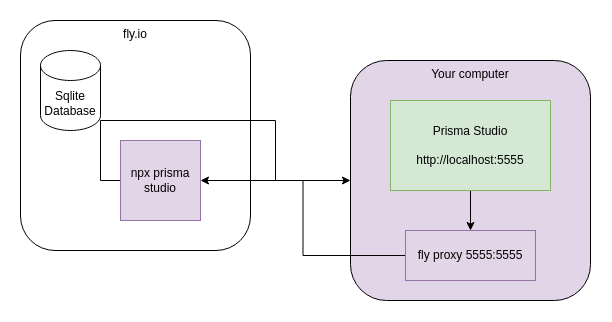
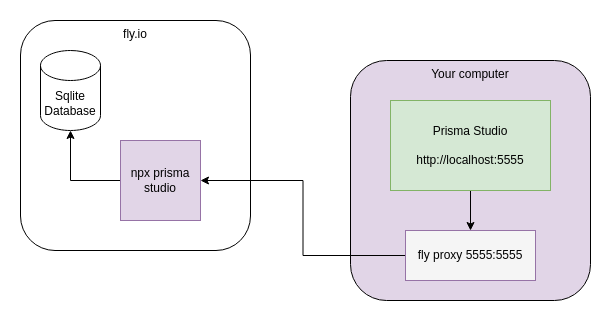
- <mxCell id="6" style="edgeStyle=orthogonalEdgeStyle;rounded=0;orthogonalLoop=1;jettySize=auto;html=1;exitX=0;exitY=0.5;exitDx=0;exitDy=0;" edge="1" parent="1" source="7" target="3"><mxGeometry relative="1" as="geometry" /></mxCell>
+ <mxCell id="6" style="edgeStyle=orthogonalEdgeStyle;rounded=0;orthogonalLoop=1;jettySize=auto;html=1;exitX=0;exitY=0.5;exitDx=0;exitDy=0;" edge="1" parent="1" source="7" target="10"><mxGeometry relative="1" as="geometry" /></mxCell>
- <mxCell id="5" value="fly proxy 5555:5555" style="rounded=0;whiteSpace=wrap;html=1;fillColor=#e1d5e7;strokeColor=#9673a6;verticalAlign=middle;" vertex="1" parent="1"><mxGeometry x="405" y="230" width="130" height="50" as="geometry" /></mxCell>
+ <mxCell id="5" value="fly proxy 5555:5555" style="rounded=0;whiteSpace=wrap;html=1;fillColor=#f5f5f5;strokeColor=#9673a6;verticalAlign=middle;" vertex="1" parent="1"><mxGeometry x="405" y="230" width="130" height="50" as="geometry" /></mxCell>
